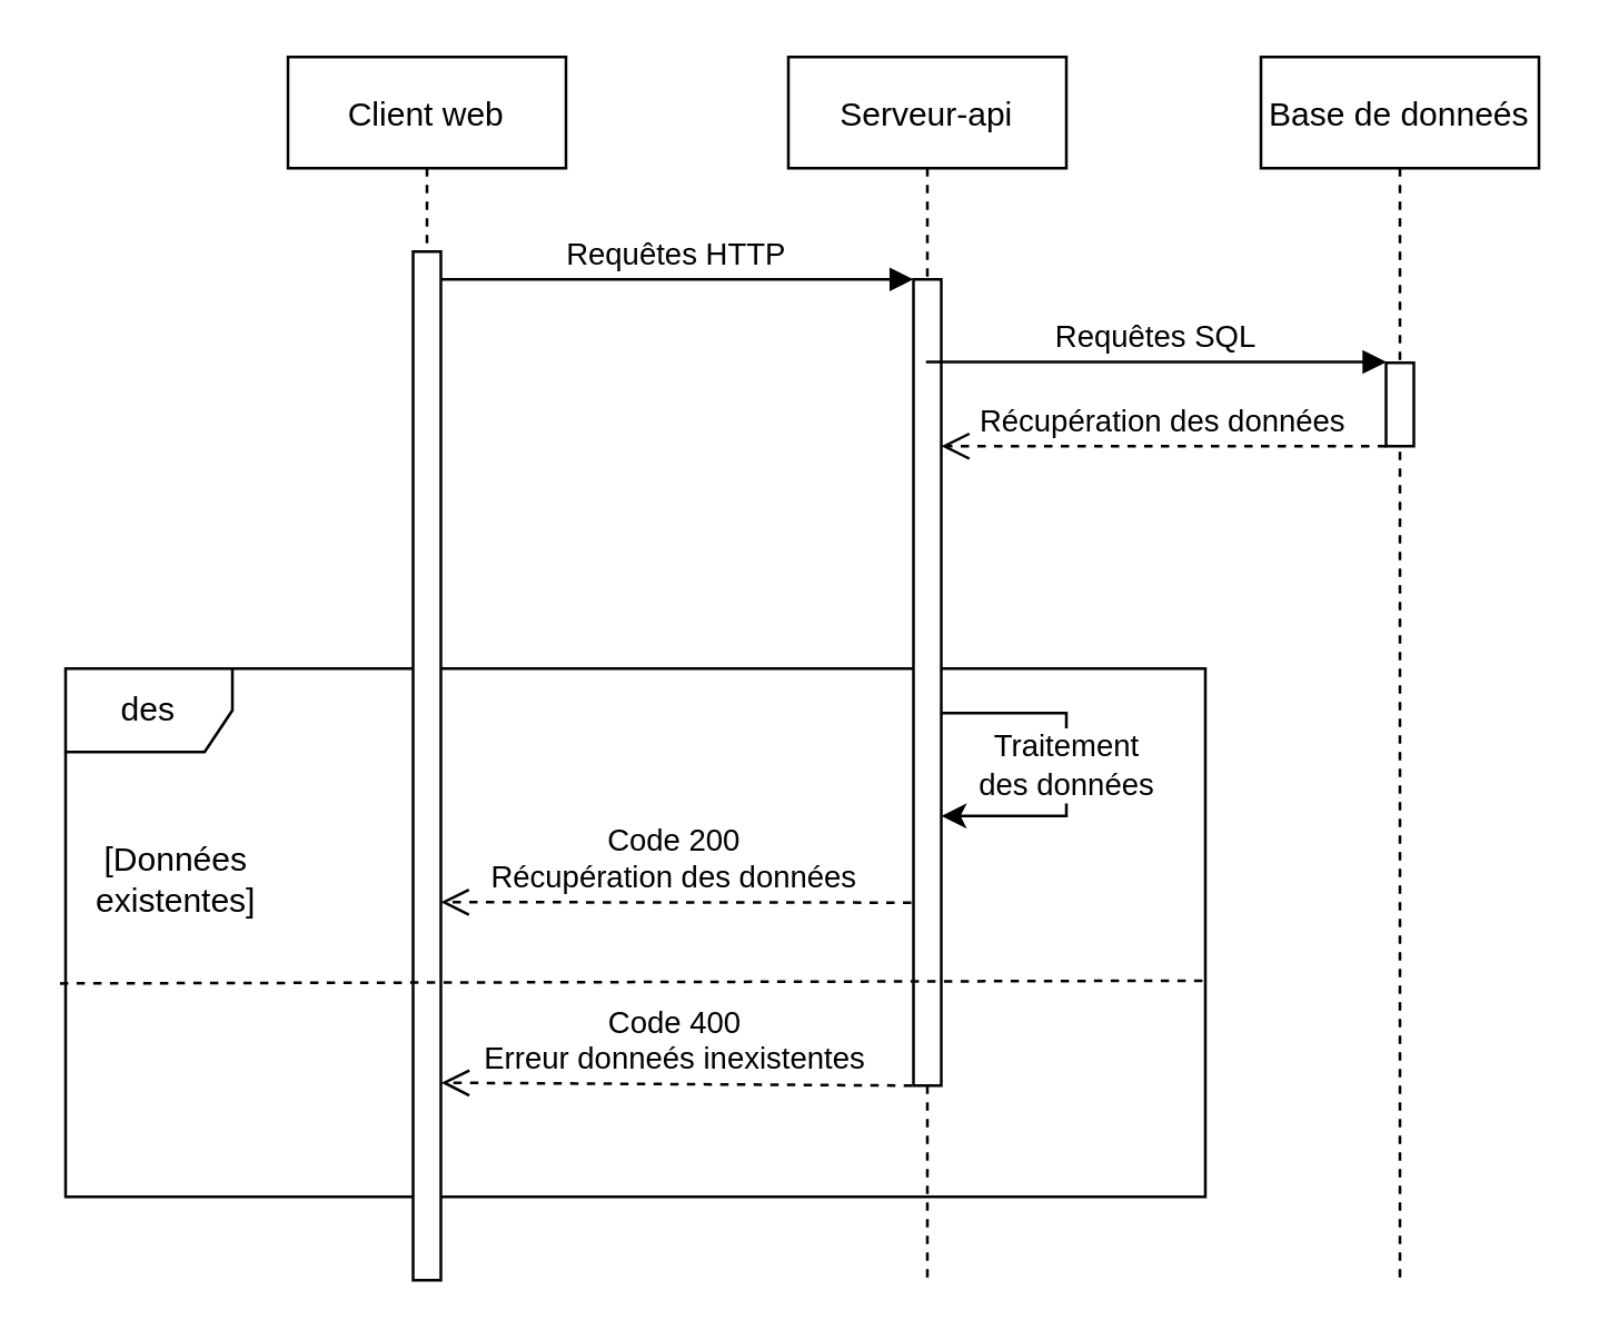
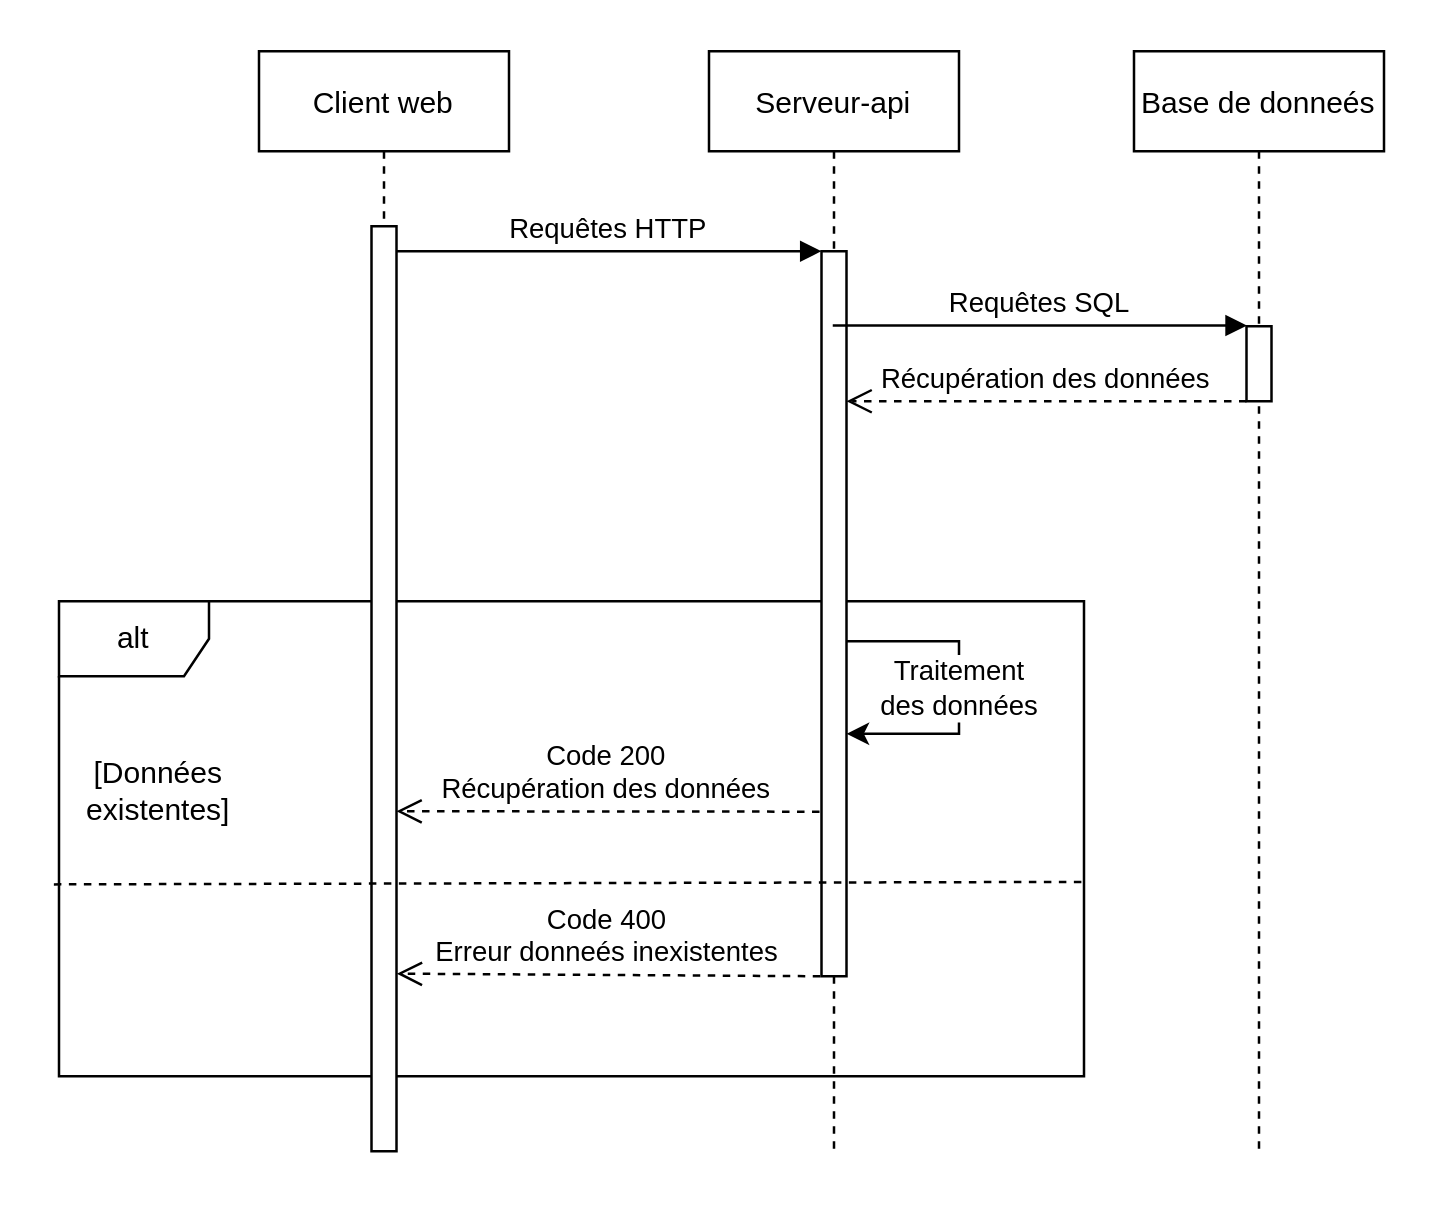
- <mxCell id="2" value="&lt;div&gt;des&lt;/div&gt;" style="shape=umlFrame;whiteSpace=wrap;html=1;" parent="1" vertex="1"><mxGeometry x="23" y="240" width="410" height="190" as="geometry" /></mxCell>
+ <mxCell id="2" value="&lt;div&gt;alt&lt;/div&gt;" style="shape=umlFrame;whiteSpace=wrap;html=1;" parent="1" vertex="1"><mxGeometry x="23" y="240" width="410" height="190" as="geometry" /></mxCell>
